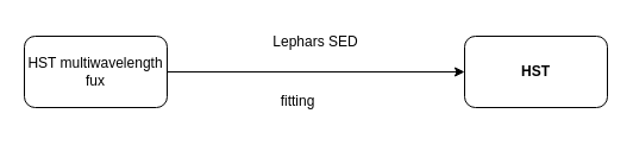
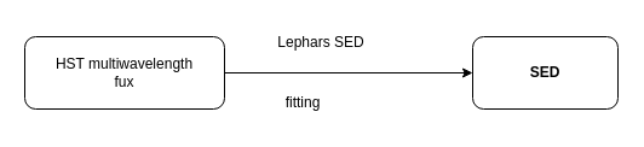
- <mxCell id="3" value="HST multiwavelength&lt;br&gt;fux" style="rounded=1;whiteSpace=wrap;html=1;" vertex="1" parent="1"><mxGeometry x="20" y="30" width="120" height="60" as="geometry" /></mxCell>
+ <mxCell id="3" value="HST multiwavelength&lt;br&gt;fux" style="rounded=1;whiteSpace=wrap;html=1;" vertex="1" parent="1"><mxGeometry x="20" y="30" width="165" height="60" as="geometry" /></mxCell>
- <mxCell id="4" value="&lt;b&gt;HST&lt;/b&gt;" style="whiteSpace=wrap;html=1;rounded=1;" vertex="1" parent="1"><mxGeometry x="390" y="30" width="120" height="60" as="geometry" /></mxCell>
+ <mxCell id="4" value="&lt;b&gt;SED&lt;/b&gt;" style="whiteSpace=wrap;html=1;rounded=1;" vertex="1" parent="1"><mxGeometry x="390" y="30" width="120" height="60" as="geometry" /></mxCell>
